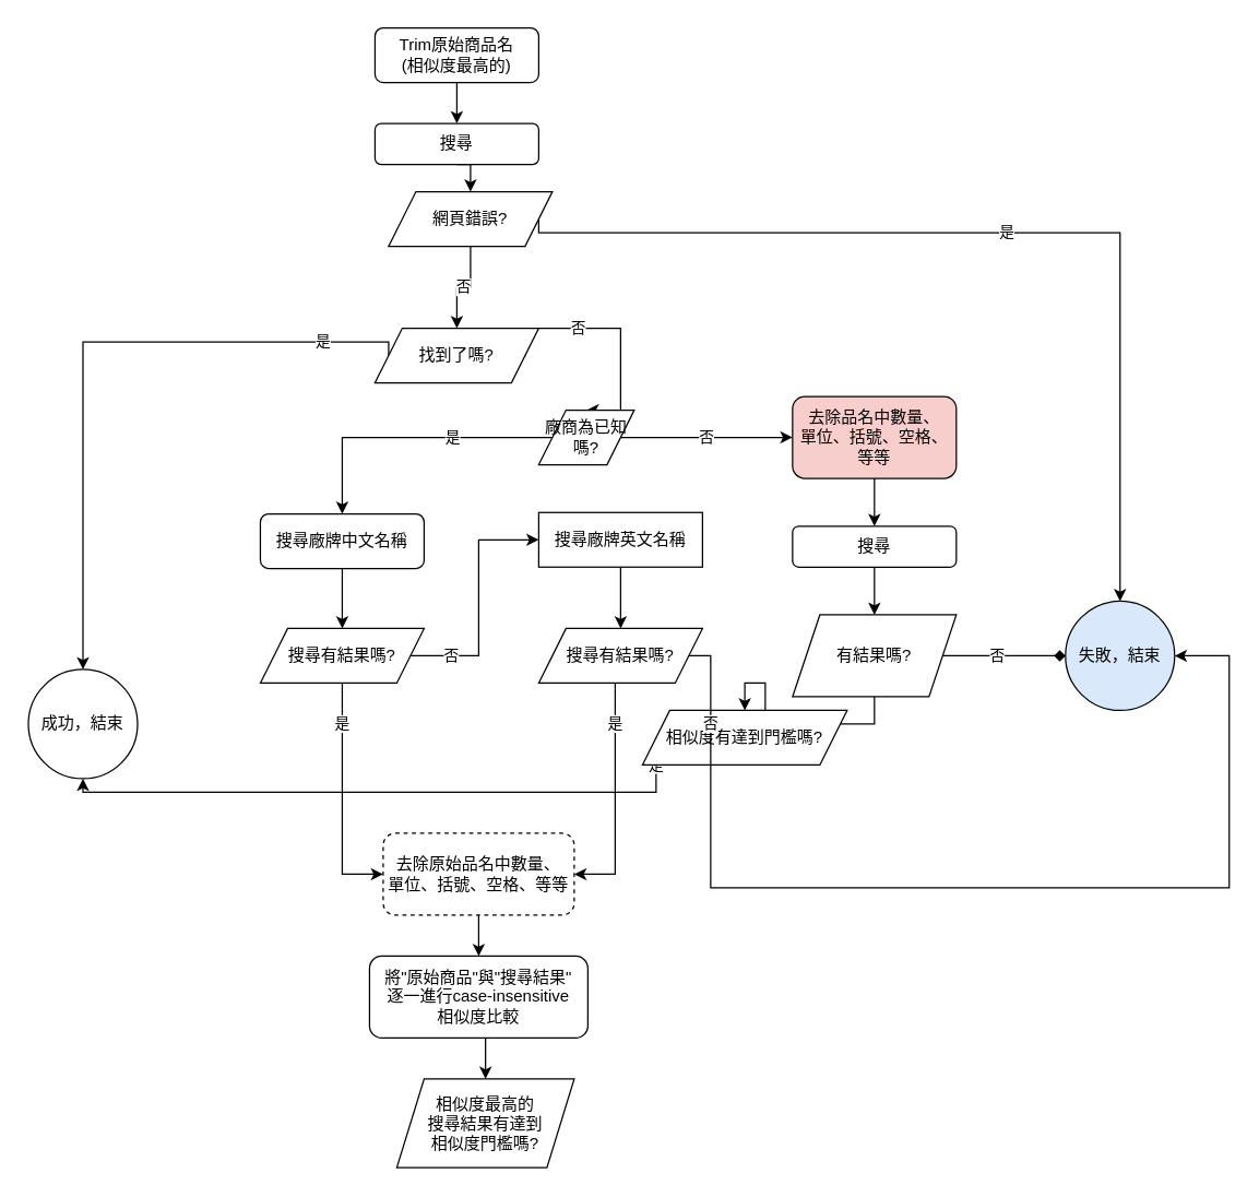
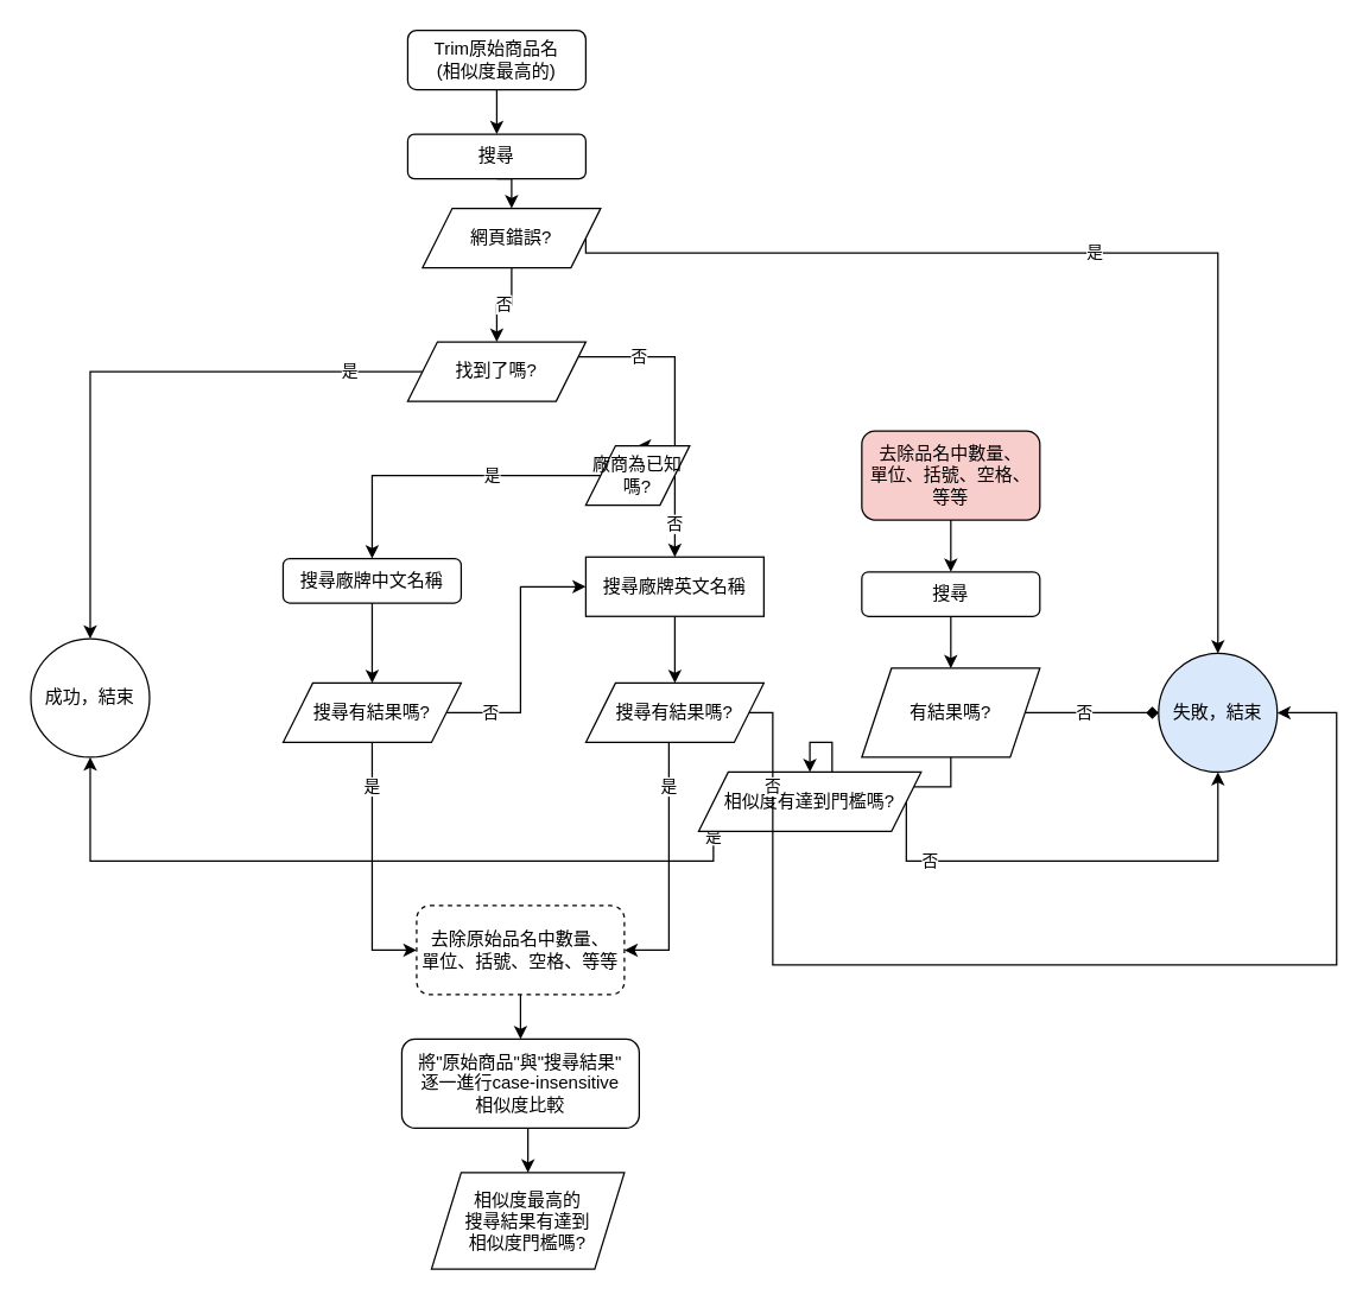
- <mxCell id="6" value="找到了嗎?" style="shape=parallelogram;perimeter=parallelogramPerimeter;whiteSpace=wrap;html=1;fixedSize=1;" parent="1" vertex="1"><mxGeometry x="274" y="240" width="120" height="40" as="geometry" /></mxCell>
+ <mxCell id="6" value="找到了嗎?" style="shape=parallelogram;perimeter=parallelogramPerimeter;whiteSpace=wrap;html=1;fixedSize=1;" parent="1" vertex="1"><mxGeometry x="274" y="230" width="120" height="40" as="geometry" /></mxCell>
- <mxCell id="23" value="否" style="edgeStyle=orthogonalEdgeStyle;rounded=0;orthogonalLoop=1;jettySize=auto;html=1;exitX=1;exitY=0.5;exitDx=0;exitDy=0;entryX=0;entryY=0.5;entryDx=0;entryDy=0;" parent="1" source="24" target="26" edge="1"><mxGeometry relative="1" as="geometry" /></mxCell>
+ <mxCell id="23" value="否" style="edgeStyle=orthogonalEdgeStyle;rounded=0;orthogonalLoop=1;jettySize=auto;html=1;exitX=1;exitY=0.5;exitDx=0;exitDy=0;" parent="1" source="24" target="16" edge="1"><mxGeometry relative="1" as="geometry" /></mxCell>
- <mxCell id="12" value="搜尋廠牌中文名稱" style="rounded=1;whiteSpace=wrap;html=1;" parent="1" vertex="1"><mxGeometry x="190" y="376" width="120" height="40" as="geometry" /></mxCell>
+ <mxCell id="12" value="搜尋廠牌中文名稱" style="rounded=1;whiteSpace=wrap;html=1;" parent="1" vertex="1"><mxGeometry x="190" y="376" width="120" height="30" as="geometry" /></mxCell>
- <mxCell id="10" value="成功，結束" style="ellipse;whiteSpace=wrap;html=1;aspect=fixed;" parent="1" vertex="1"><mxGeometry x="20" y="490" width="80" height="80" as="geometry" /></mxCell>
+ <mxCell id="10" value="成功，結束" style="ellipse;whiteSpace=wrap;html=1;aspect=fixed;" parent="1" vertex="1"><mxGeometry x="20" y="430" width="80" height="80" as="geometry" /></mxCell>
+ <mxCell id="32" value="否" style="edgeStyle=orthogonalEdgeStyle;rounded=0;orthogonalLoop=1;jettySize=auto;html=1;exitX=1;exitY=0.5;exitDx=0;exitDy=0;entryX=0.5;entryY=1;entryDx=0;entryDy=0;" parent="1" source="34" target="9" edge="1"><mxGeometry x="-0.641" relative="1" as="geometry"><Array as="points"><mxPoint x="820" y="580" /></Array><mxPoint as="offset" /></mxGeometry></mxCell>
